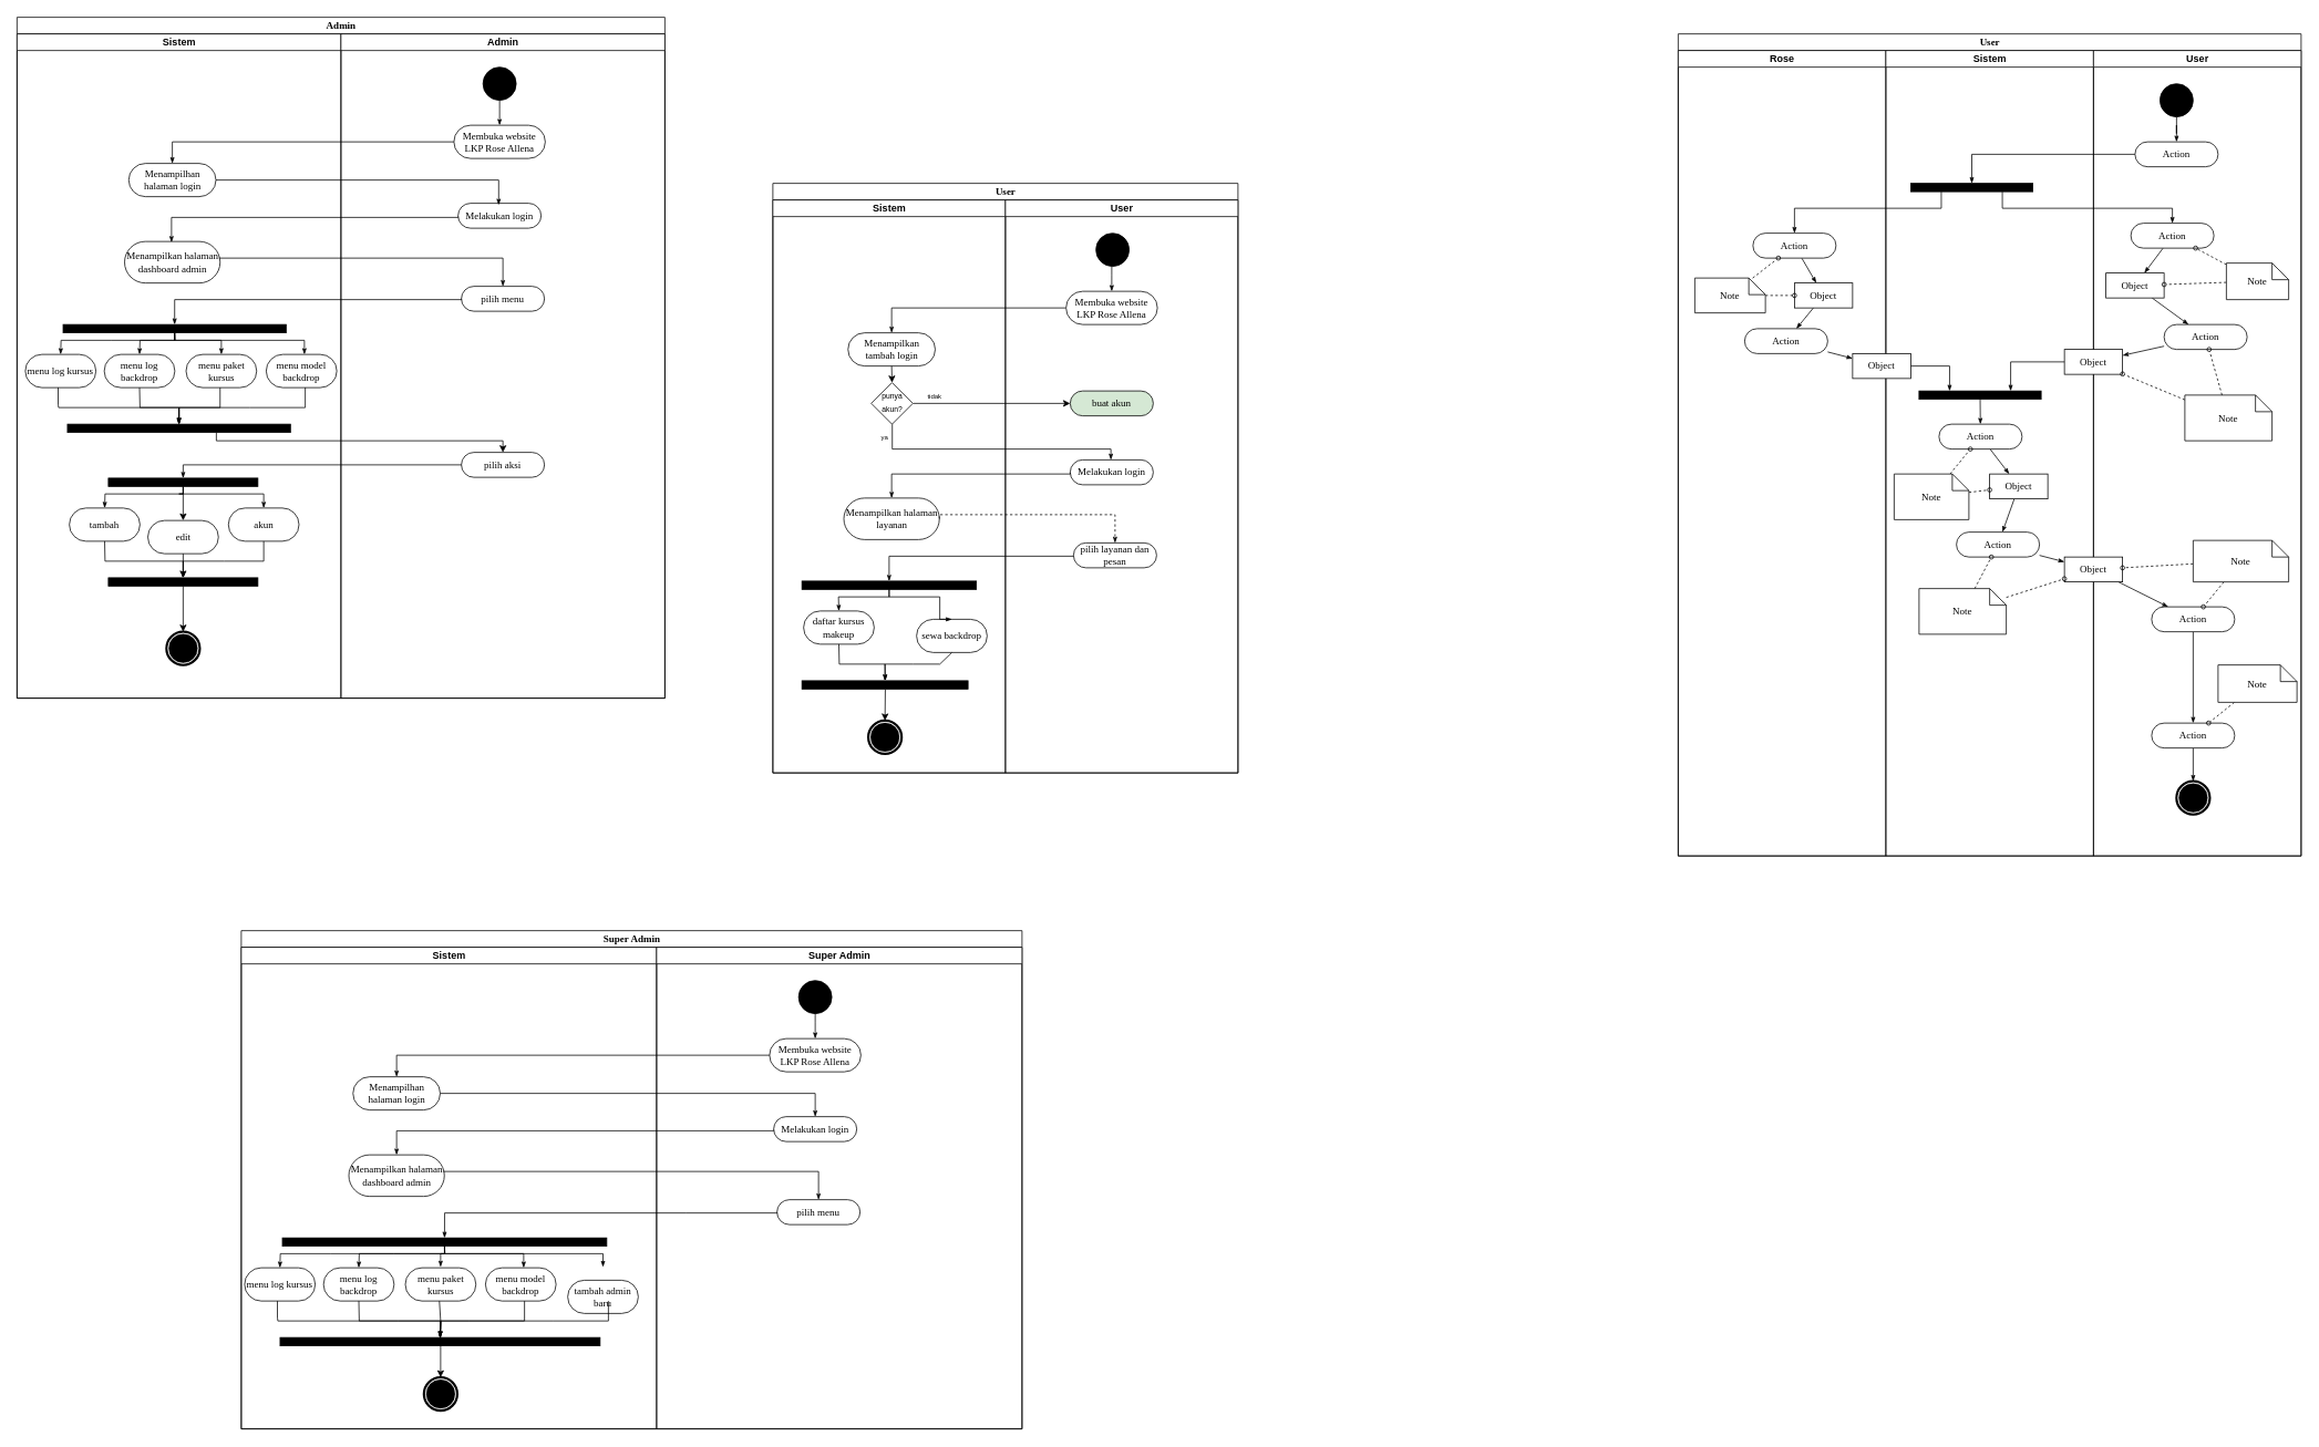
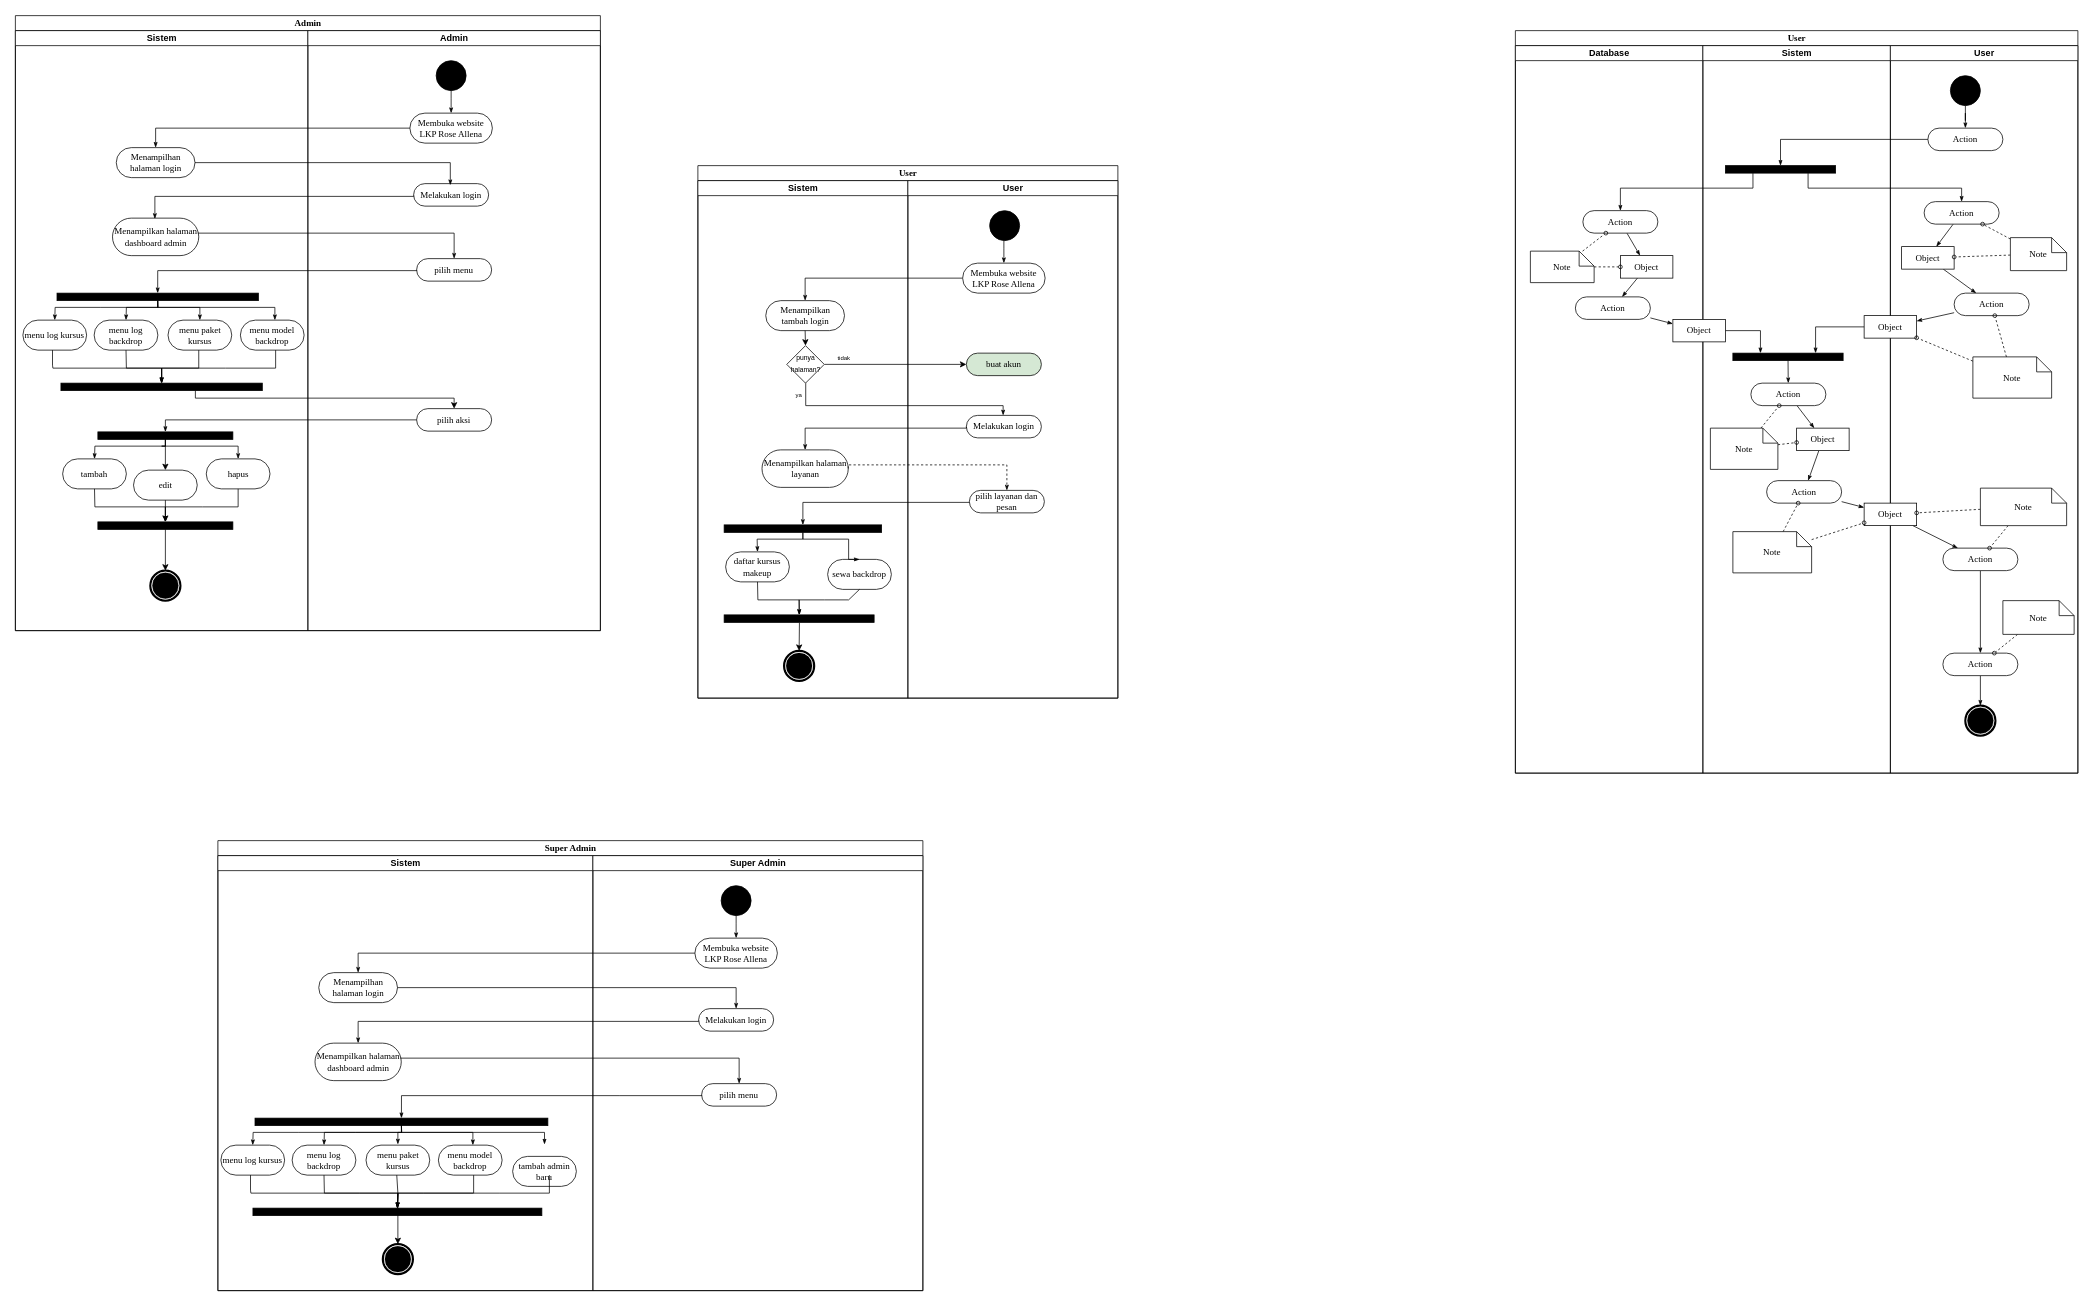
- <mxCell id="50" value="Rose" style="swimlane;html=1;startSize=20;" vertex="1" parent="49"><mxGeometry y="20" width="250" height="970" as="geometry" /></mxCell>
+ <mxCell id="50" value="Database" style="swimlane;html=1;startSize=20;" vertex="1" parent="49"><mxGeometry y="20" width="250" height="970" as="geometry" /></mxCell>
- <mxCell id="165" value="&lt;font style=&quot;font-size: 9px;&quot;&gt;punya&lt;br&gt;akun?&lt;/font&gt;" style="text;html=1;strokeColor=none;fillColor=none;align=center;verticalAlign=middle;whiteSpace=wrap;rounded=0;" vertex="1" parent="148"><mxGeometry x="113.5" y="228" width="60" height="30" as="geometry" /></mxCell>
+ <mxCell id="165" value="&lt;font style=&quot;font-size: 9px;&quot;&gt;punya&lt;br&gt;halaman?&lt;/font&gt;" style="text;html=1;strokeColor=none;fillColor=none;align=center;verticalAlign=middle;whiteSpace=wrap;rounded=0;" vertex="1" parent="148"><mxGeometry x="113.5" y="228" width="60" height="30" as="geometry" /></mxCell>
- <mxCell id="24" value="akun" style="rounded=1;whiteSpace=wrap;html=1;shadow=0;comic=0;labelBackgroundColor=none;strokeWidth=1;fontFamily=Verdana;fontSize=12;align=center;arcSize=50;" vertex="1" parent="3"><mxGeometry x="254.5" y="571" width="85" height="40" as="geometry" /></mxCell>
+ <mxCell id="24" value="hapus" style="rounded=1;whiteSpace=wrap;html=1;shadow=0;comic=0;labelBackgroundColor=none;strokeWidth=1;fontFamily=Verdana;fontSize=12;align=center;arcSize=50;" vertex="1" parent="3"><mxGeometry x="254.5" y="571" width="85" height="40" as="geometry" /></mxCell>
